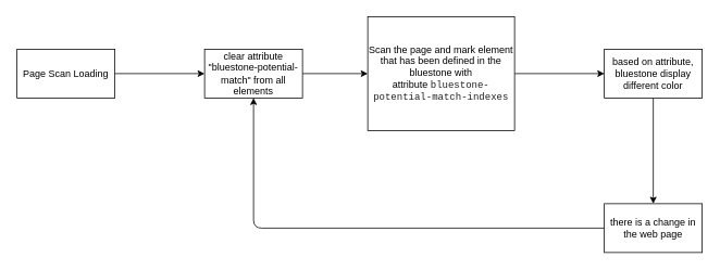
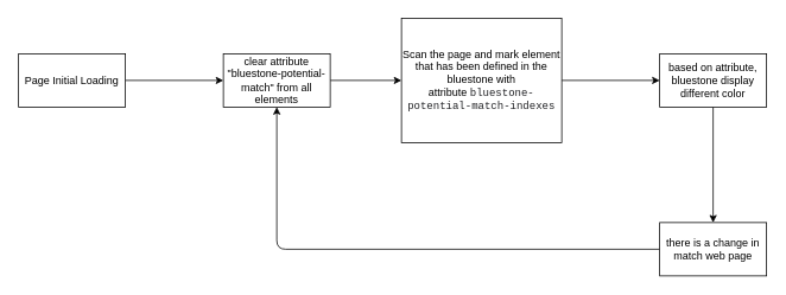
- <mxCell id="10" value="Page Scan Loading" style="rounded=0;whiteSpace=wrap;html=1;" vertex="1" parent="1"><mxGeometry x="20" y="60" width="120" height="60" as="geometry" /></mxCell>
+ <mxCell id="10" value="Page Initial Loading" style="rounded=0;whiteSpace=wrap;html=1;" vertex="1" parent="1"><mxGeometry x="20" y="60" width="120" height="60" as="geometry" /></mxCell>
- <mxCell id="8" value="there is a change in the web page" style="whiteSpace=wrap;html=1;rounded=0;" vertex="1" parent="1"><mxGeometry x="740" y="250" width="120" height="60" as="geometry" /></mxCell>
+ <mxCell id="8" value="there is a change in match web page" style="whiteSpace=wrap;html=1;rounded=0;" vertex="1" parent="1"><mxGeometry x="740" y="250" width="120" height="60" as="geometry" /></mxCell>
